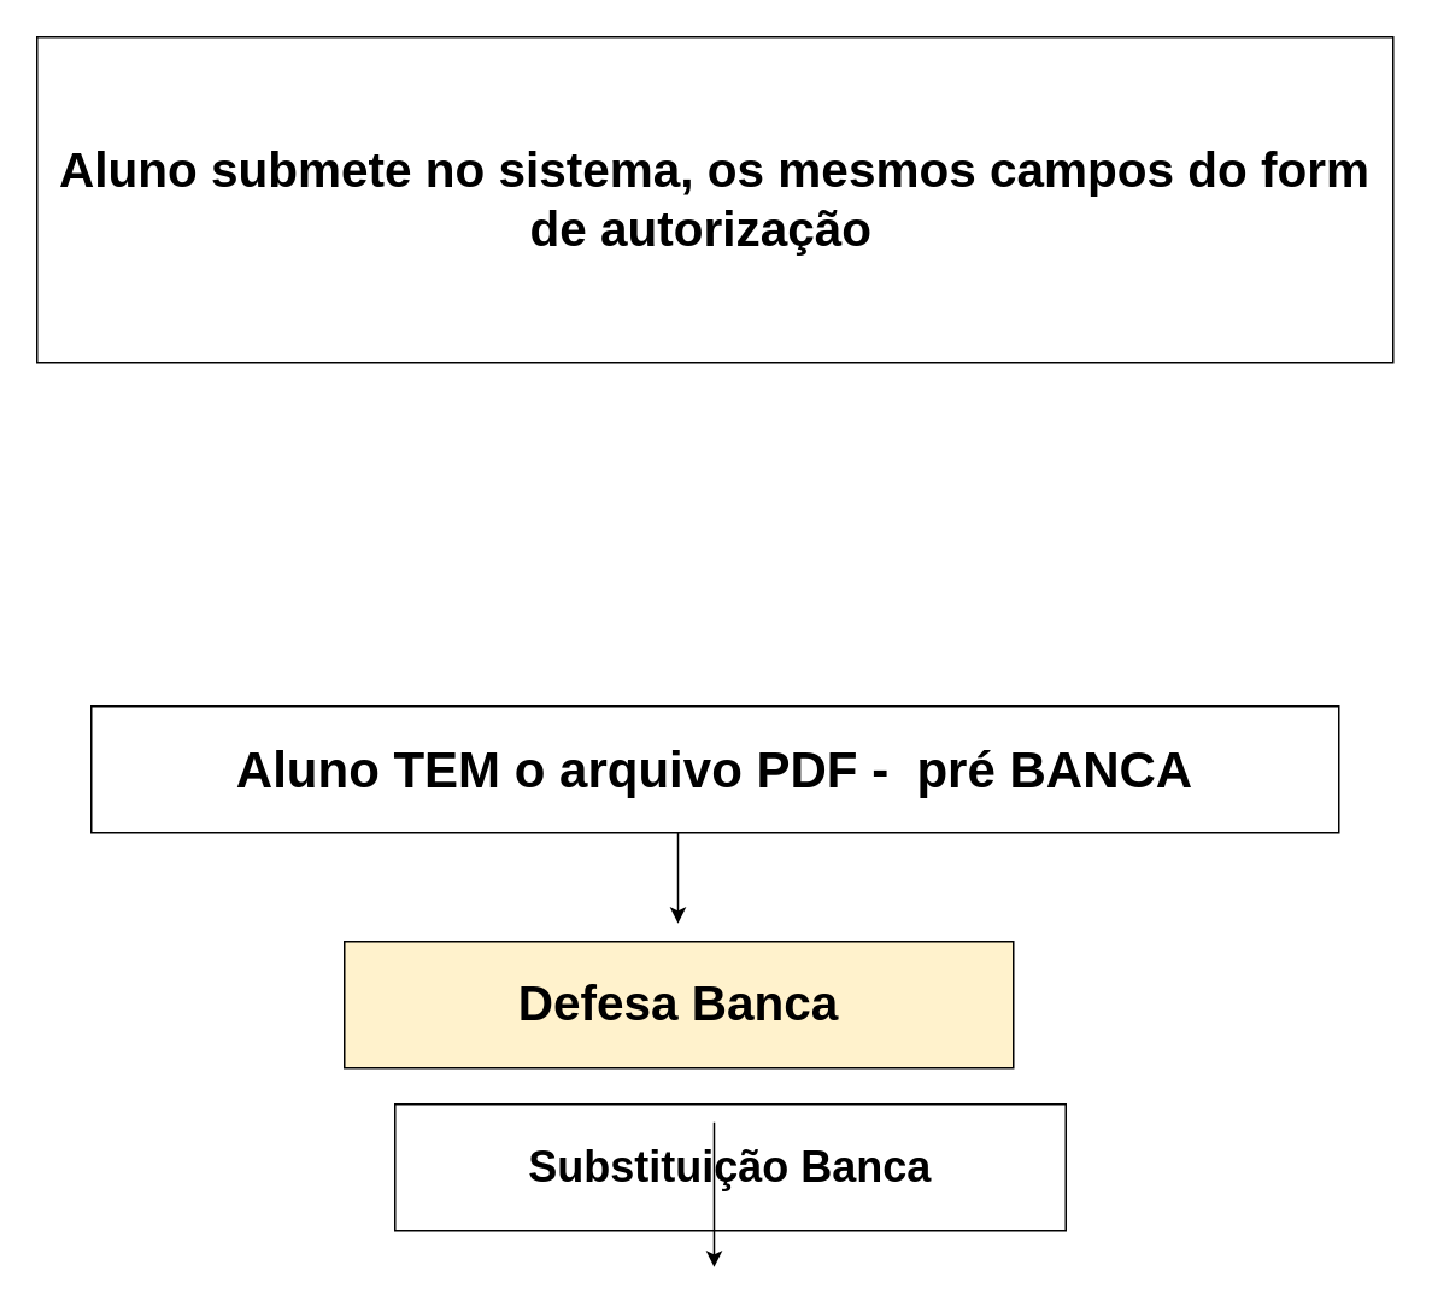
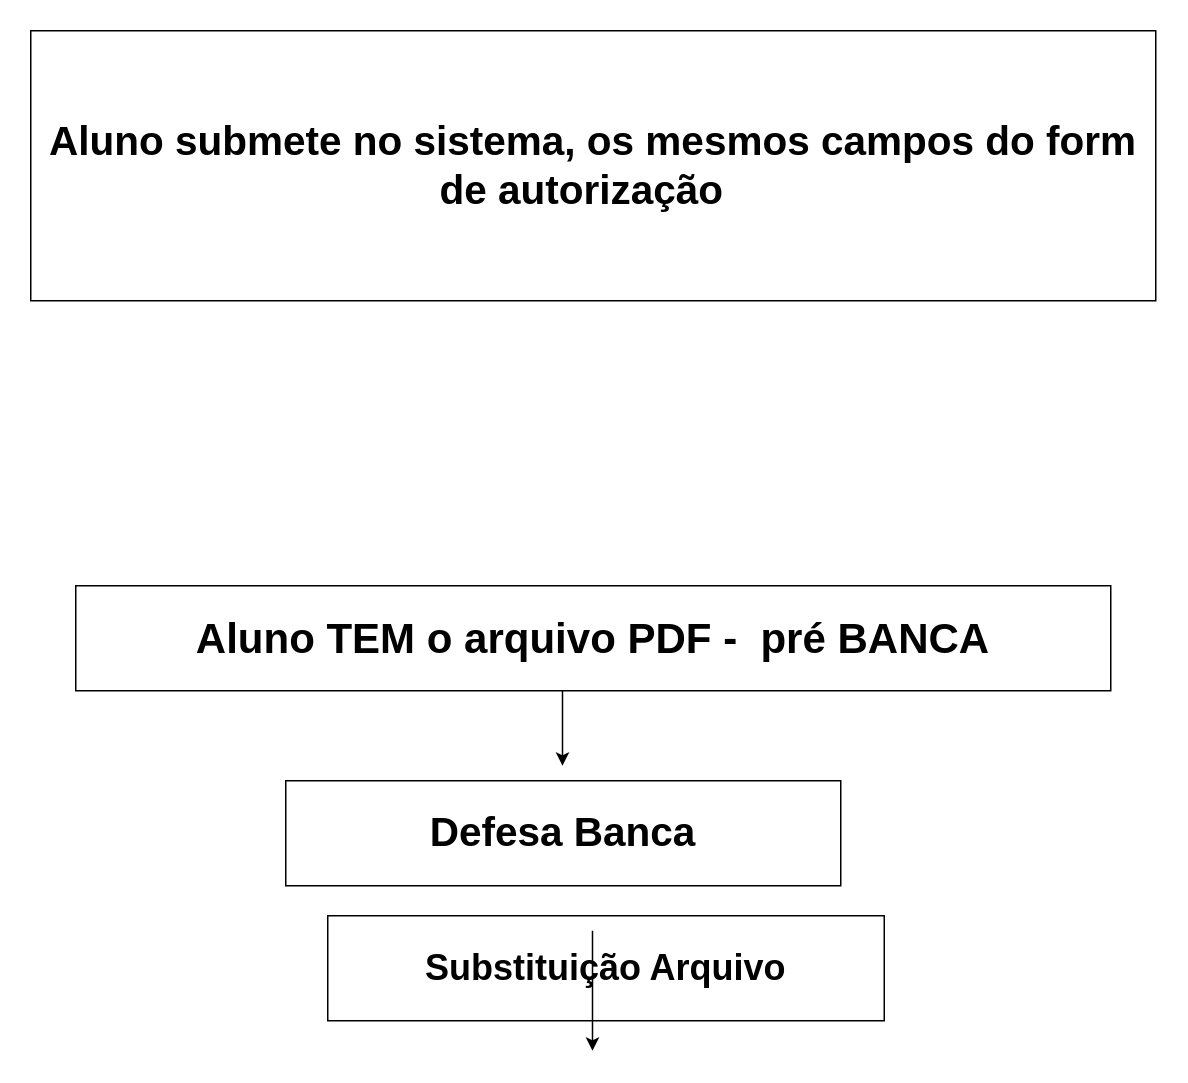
- <mxCell id="3" value="&lt;b&gt;&lt;font style=&quot;font-size: 27px&quot;&gt;Defesa Banc&lt;/font&gt;&lt;font style=&quot;font-size: 27px&quot;&gt;a&lt;/font&gt;&lt;/b&gt;" style="rounded=0;whiteSpace=wrap;html=1;fillColor=#fff2cc;" vertex="1" parent="1"><mxGeometry x="190" y="520" width="370" height="70" as="geometry" /></mxCell>
+ <mxCell id="3" value="&lt;b&gt;&lt;font style=&quot;font-size: 27px&quot;&gt;Defesa Banc&lt;/font&gt;&lt;font style=&quot;font-size: 27px&quot;&gt;a&lt;/font&gt;&lt;/b&gt;" style="rounded=0;whiteSpace=wrap;html=1;" vertex="1" parent="1"><mxGeometry x="190" y="520" width="370" height="70" as="geometry" /></mxCell>
- <mxCell id="4" value="&lt;b&gt;&lt;font style=&quot;font-size: 24px&quot;&gt;Substituição Banca&lt;/font&gt;&lt;/b&gt;" style="rounded=0;whiteSpace=wrap;html=1;" vertex="1" parent="1"><mxGeometry x="218" y="610" width="371" height="70" as="geometry" /></mxCell>
+ <mxCell id="4" value="&lt;b&gt;&lt;font style=&quot;font-size: 24px&quot;&gt;Substituição Arquivo&lt;/font&gt;&lt;/b&gt;" style="rounded=0;whiteSpace=wrap;html=1;" vertex="1" parent="1"><mxGeometry x="218" y="610" width="371" height="70" as="geometry" /></mxCell>
